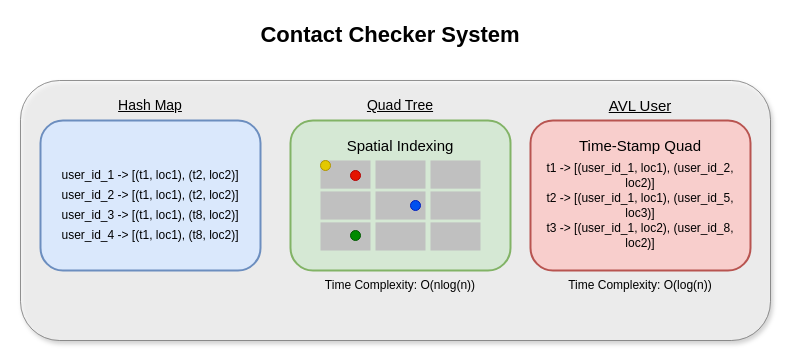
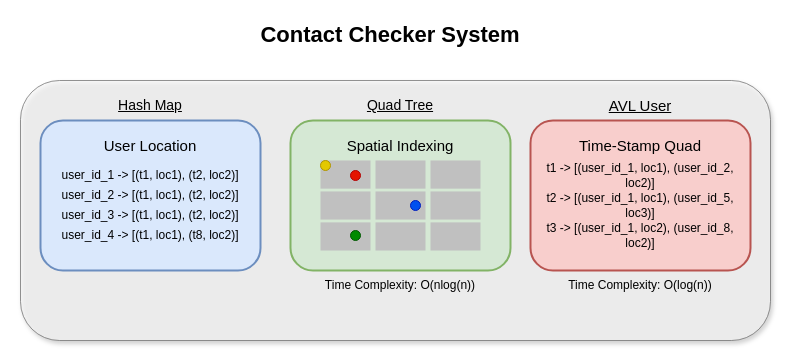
+ <mxCell id="6" value="&lt;font style=&quot;font-size: 15px;&quot;&gt;User Location&lt;/font&gt;" style="text;strokeColor=none;align=center;fillColor=none;html=1;verticalAlign=middle;whiteSpace=wrap;rounded=0;shadow=1;" vertex="1" parent="1"><mxGeometry x="95" y="130" width="110" height="30" as="geometry" /></mxCell>
- <mxCell id="9" value="user_id_3 -&amp;gt; [(t1, loc1), (t8, loc2)]" style="text;strokeColor=none;align=center;fillColor=none;html=1;verticalAlign=middle;whiteSpace=wrap;rounded=0;" vertex="1" parent="1"><mxGeometry x="50" y="200" width="200" height="30" as="geometry" /></mxCell>
+ <mxCell id="9" value="user_id_3 -&amp;gt; [(t1, loc1), (t2, loc2)]" style="text;strokeColor=none;align=center;fillColor=none;html=1;verticalAlign=middle;whiteSpace=wrap;rounded=0;" vertex="1" parent="1"><mxGeometry x="50" y="200" width="200" height="30" as="geometry" /></mxCell>
